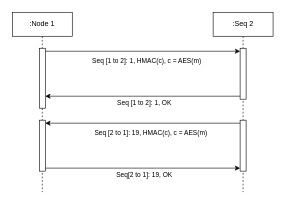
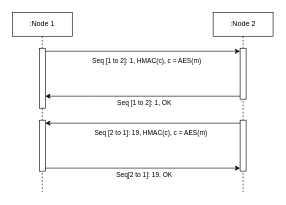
- <mxCell id="5" value=":Seq 2" style="shape=umlLifeline;perimeter=lifelinePerimeter;whiteSpace=wrap;html=1;container=0;dropTarget=0;collapsible=0;recursiveResize=0;outlineConnect=0;portConstraint=eastwest;newEdgeStyle={&quot;edgeStyle&quot;:&quot;elbowEdgeStyle&quot;,&quot;elbow&quot;:&quot;vertical&quot;,&quot;curved&quot;:0,&quot;rounded&quot;:0};" parent="1" vertex="1"><mxGeometry x="355" y="20" width="100" height="300" as="geometry" /></mxCell>
+ <mxCell id="5" value=":Node 2" style="shape=umlLifeline;perimeter=lifelinePerimeter;whiteSpace=wrap;html=1;container=0;dropTarget=0;collapsible=0;recursiveResize=0;outlineConnect=0;portConstraint=eastwest;newEdgeStyle={&quot;edgeStyle&quot;:&quot;elbowEdgeStyle&quot;,&quot;elbow&quot;:&quot;vertical&quot;,&quot;curved&quot;:0,&quot;rounded&quot;:0};" parent="1" vertex="1"><mxGeometry x="355" y="20" width="100" height="300" as="geometry" /></mxCell>
